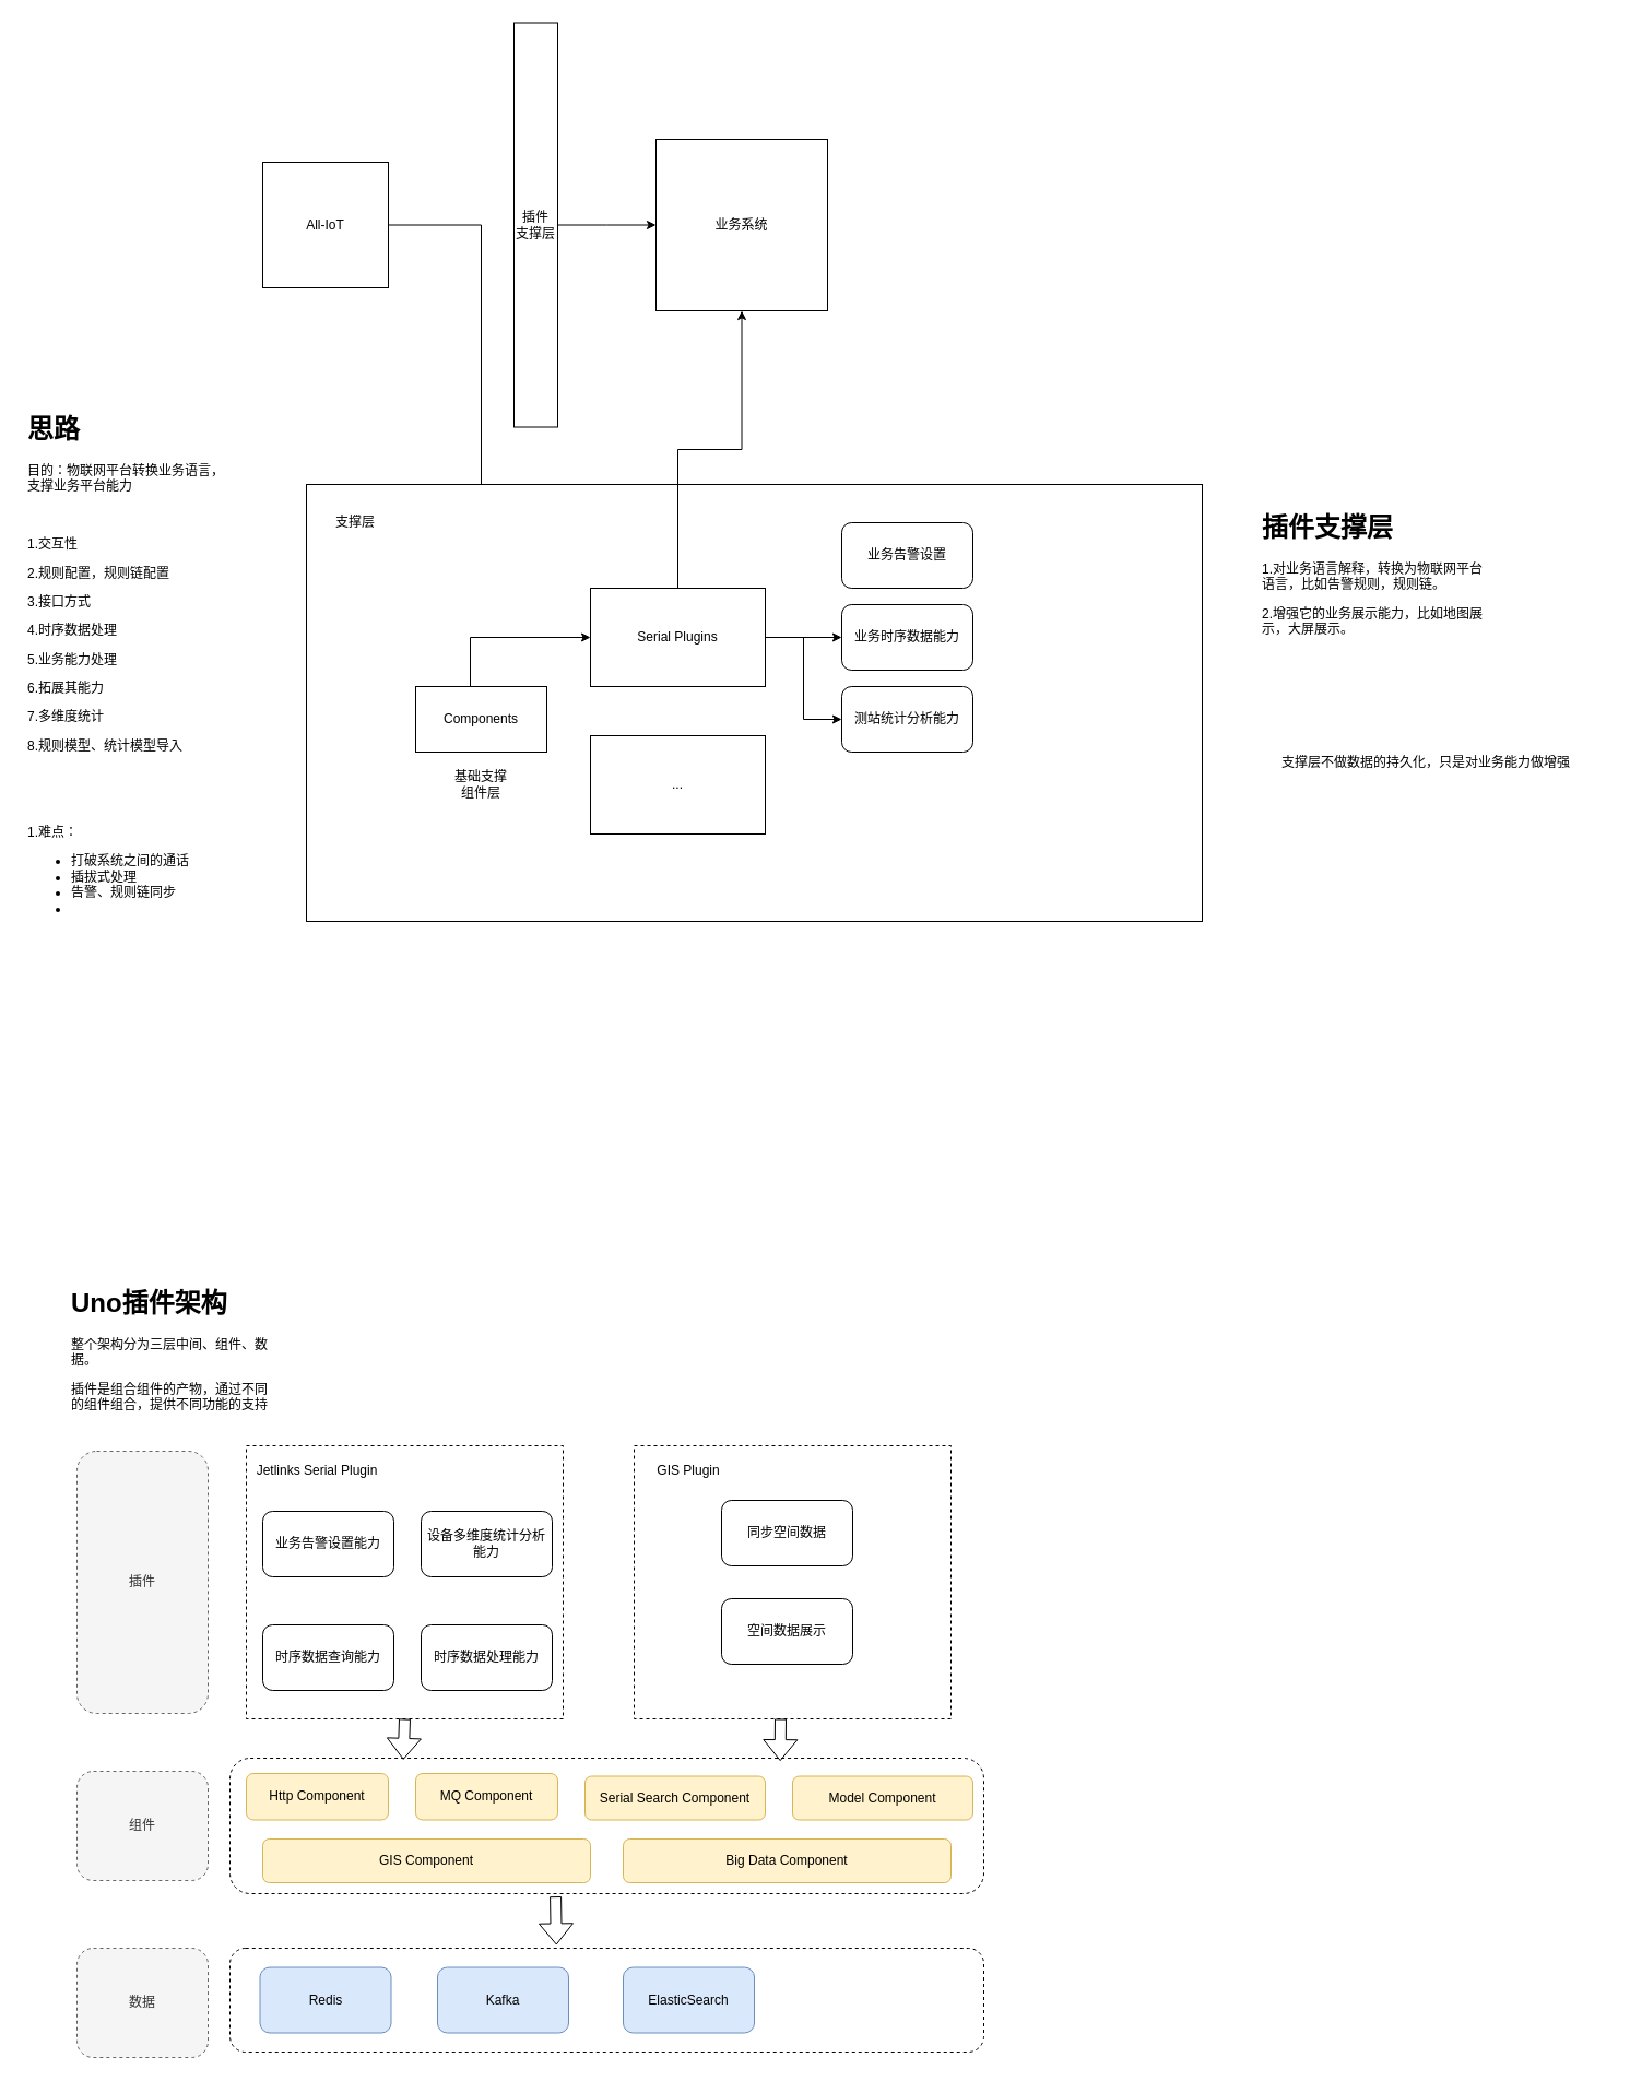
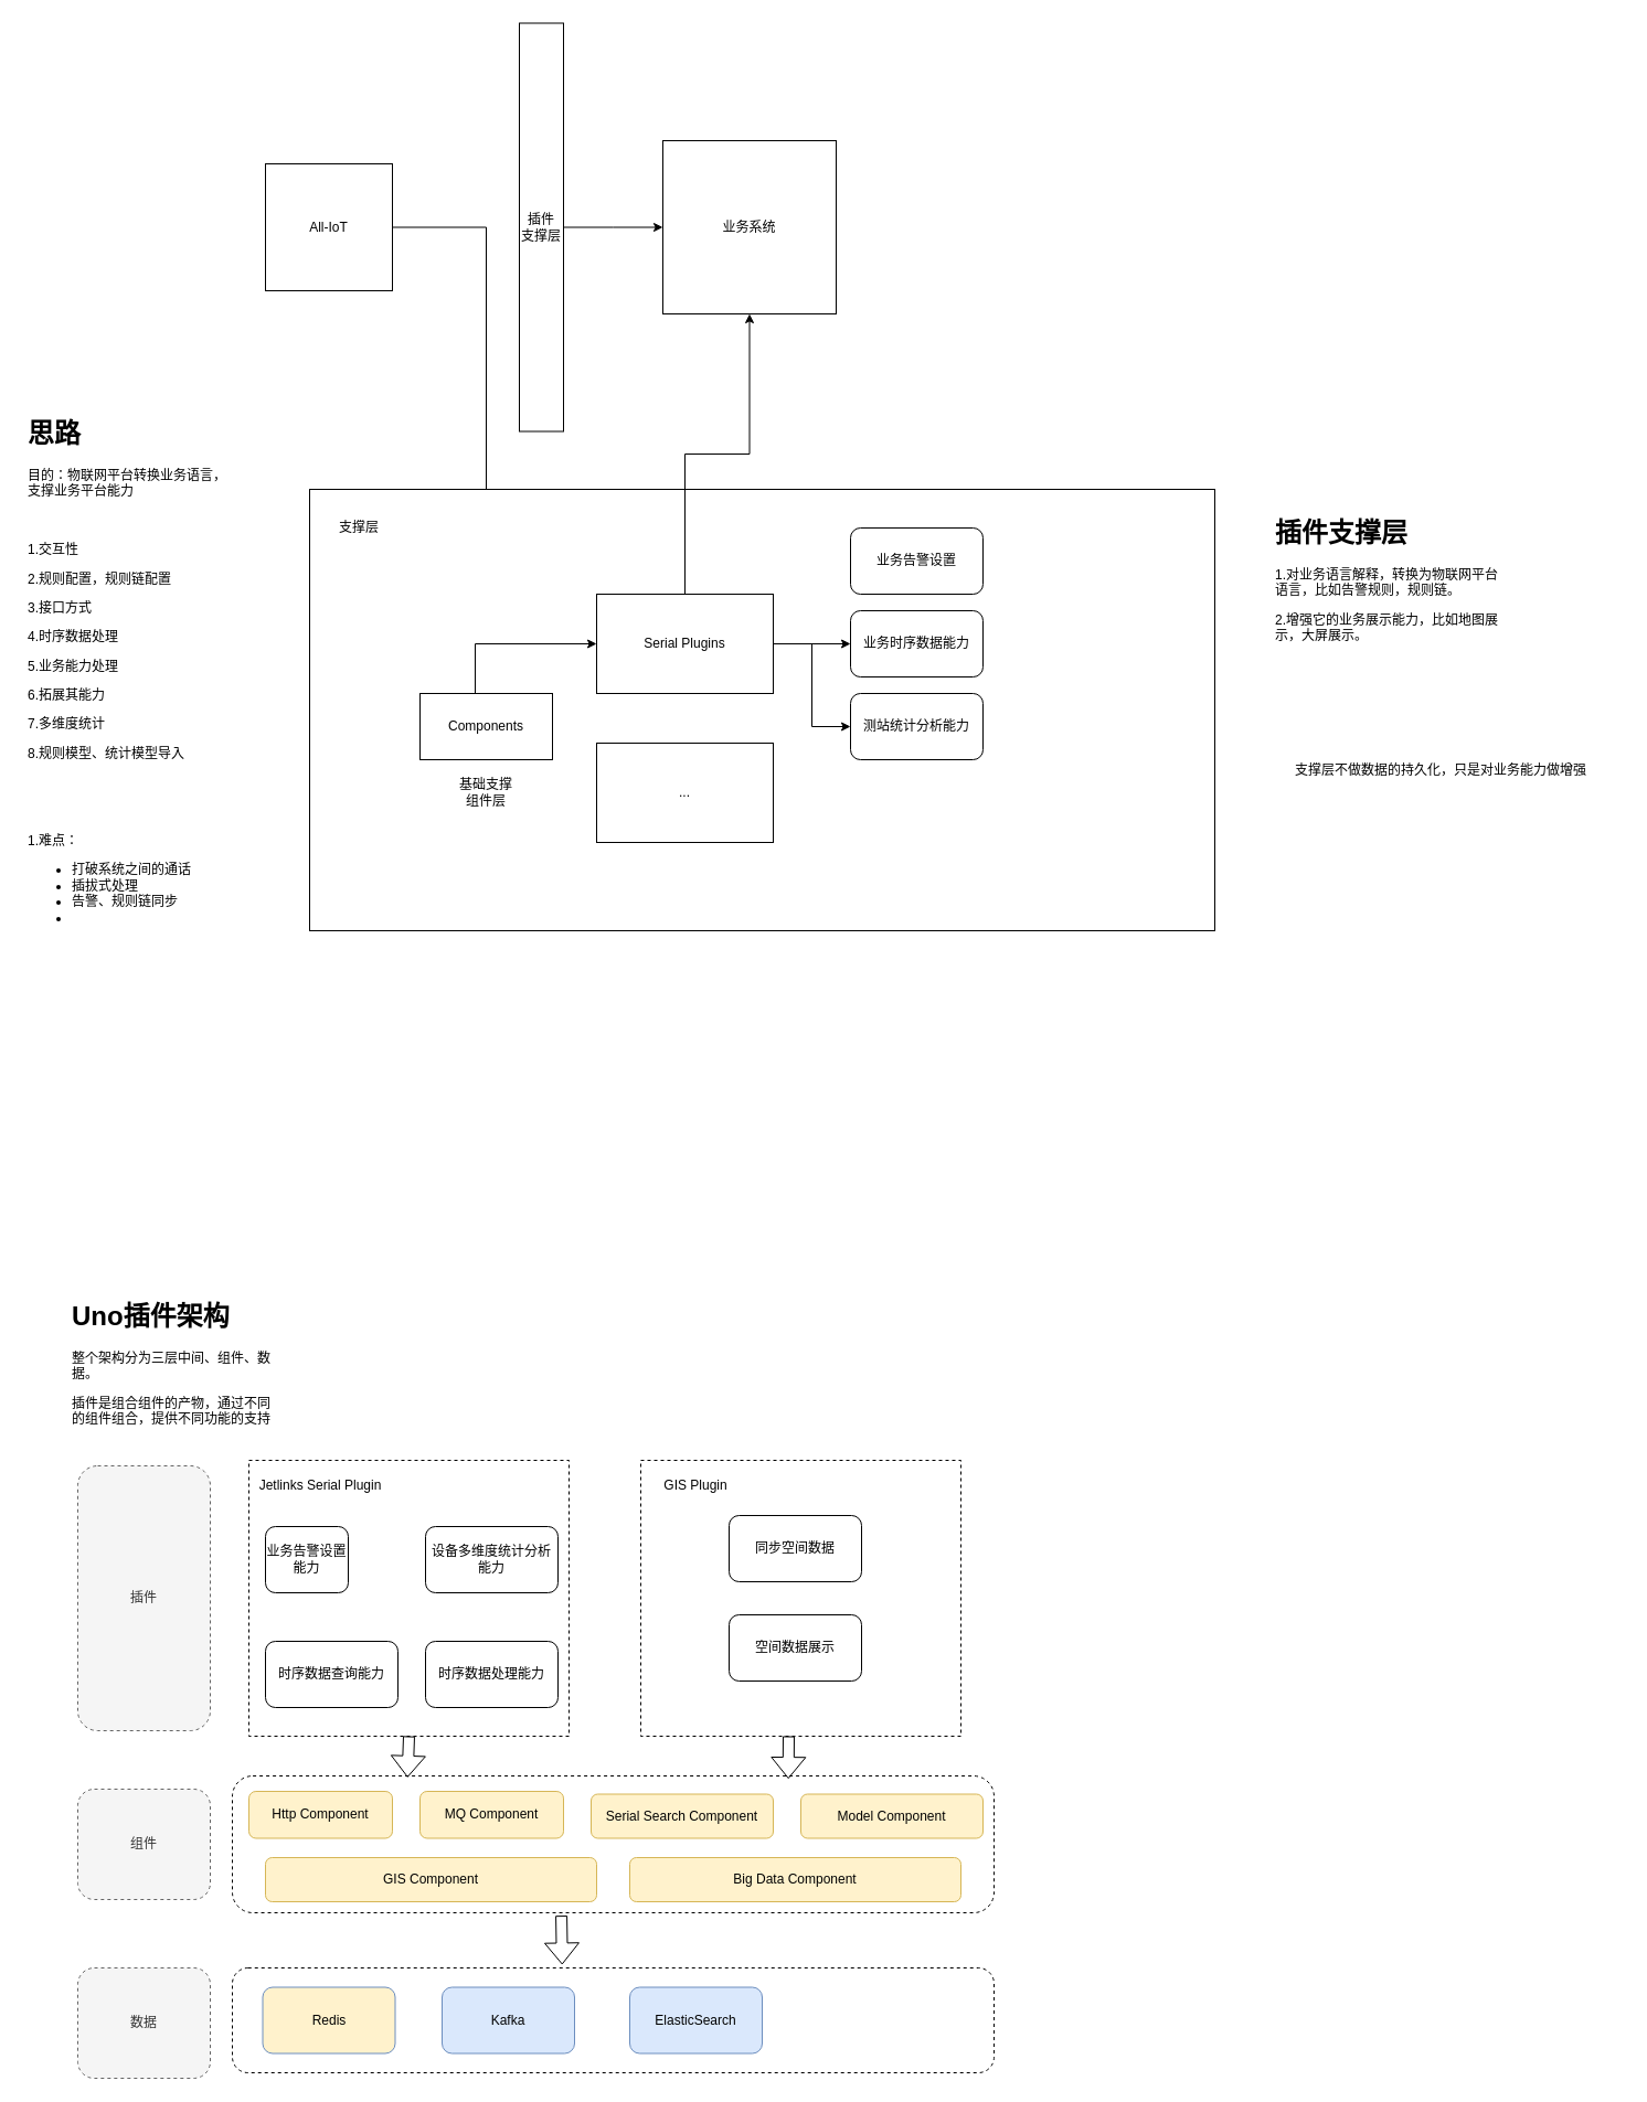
- <mxCell id="40" value="业务告警设置能力" style="rounded=1;whiteSpace=wrap;html=1;" vertex="1" parent="1"><mxGeometry x="240" y="1383" width="120" height="60" as="geometry" /></mxCell>
+ <mxCell id="40" value="业务告警设置能力" style="rounded=1;whiteSpace=wrap;html=1;" vertex="1" parent="1"><mxGeometry x="240" y="1383" width="75" height="60" as="geometry" /></mxCell>
- <mxCell id="37" value="Redis" style="rounded=1;whiteSpace=wrap;html=1;shadow=0;fillColor=#dae8fc;strokeColor=#6c8ebf;" vertex="1" parent="1"><mxGeometry x="237.5" y="1800.5" width="120" height="60" as="geometry" /></mxCell>
+ <mxCell id="37" value="Redis" style="rounded=1;whiteSpace=wrap;html=1;shadow=0;fillColor=#fff2cc;strokeColor=#6c8ebf;" vertex="1" parent="1"><mxGeometry x="237.5" y="1800.5" width="120" height="60" as="geometry" /></mxCell>
